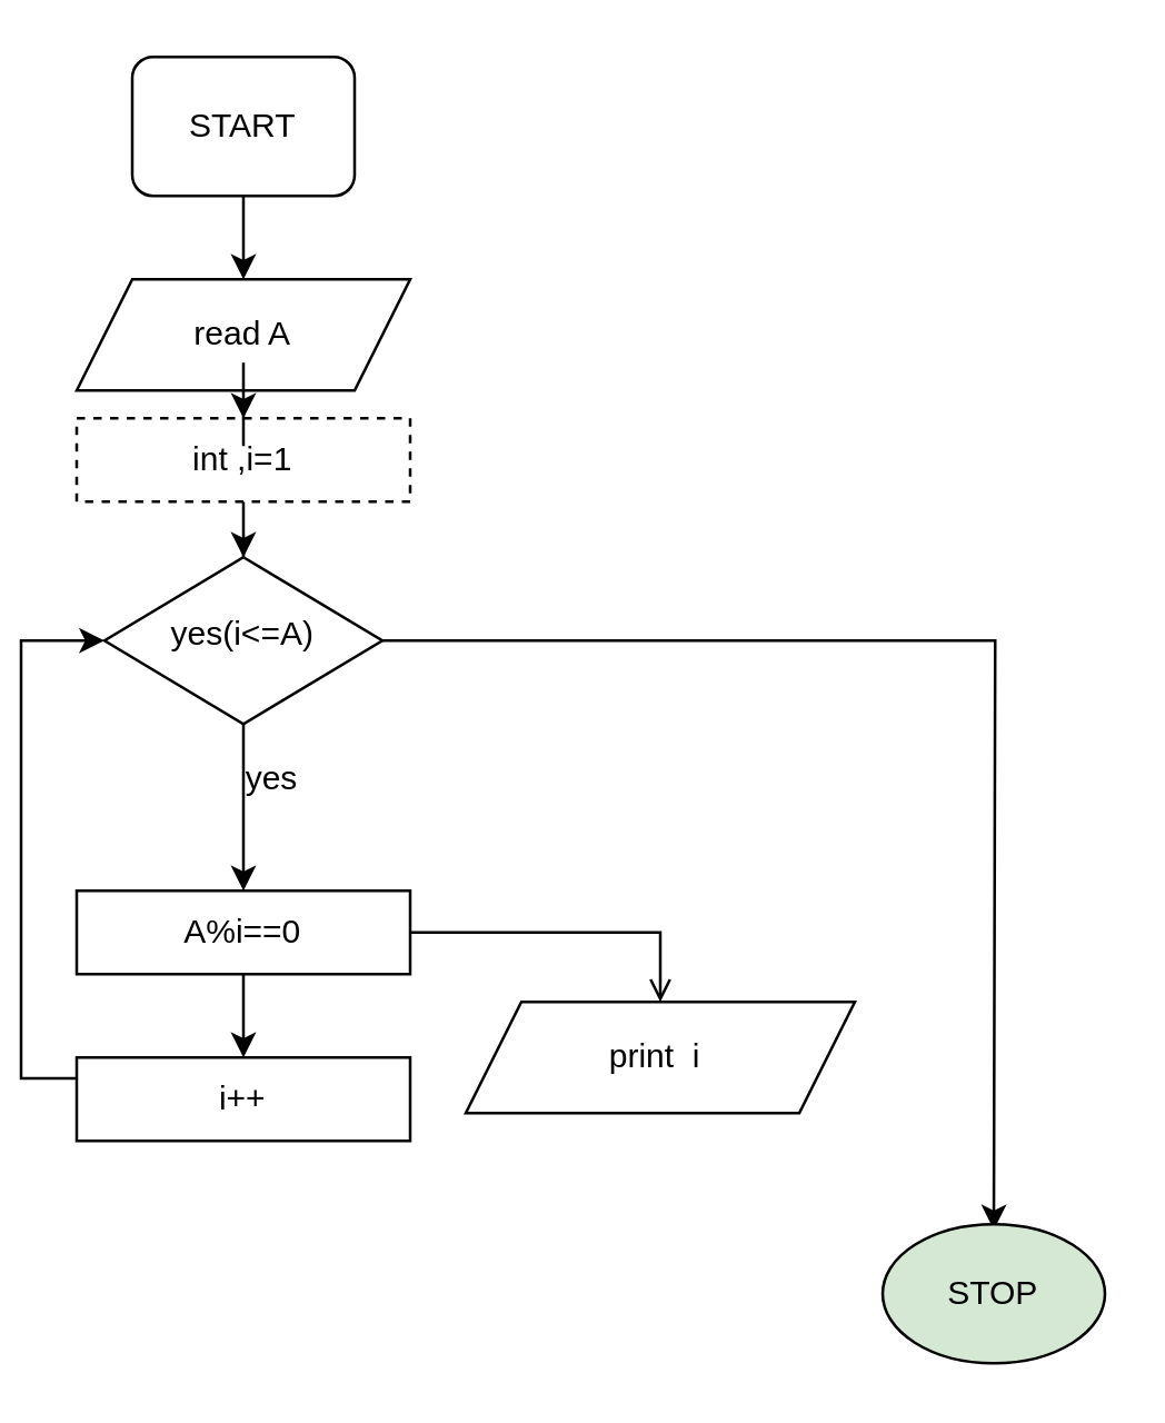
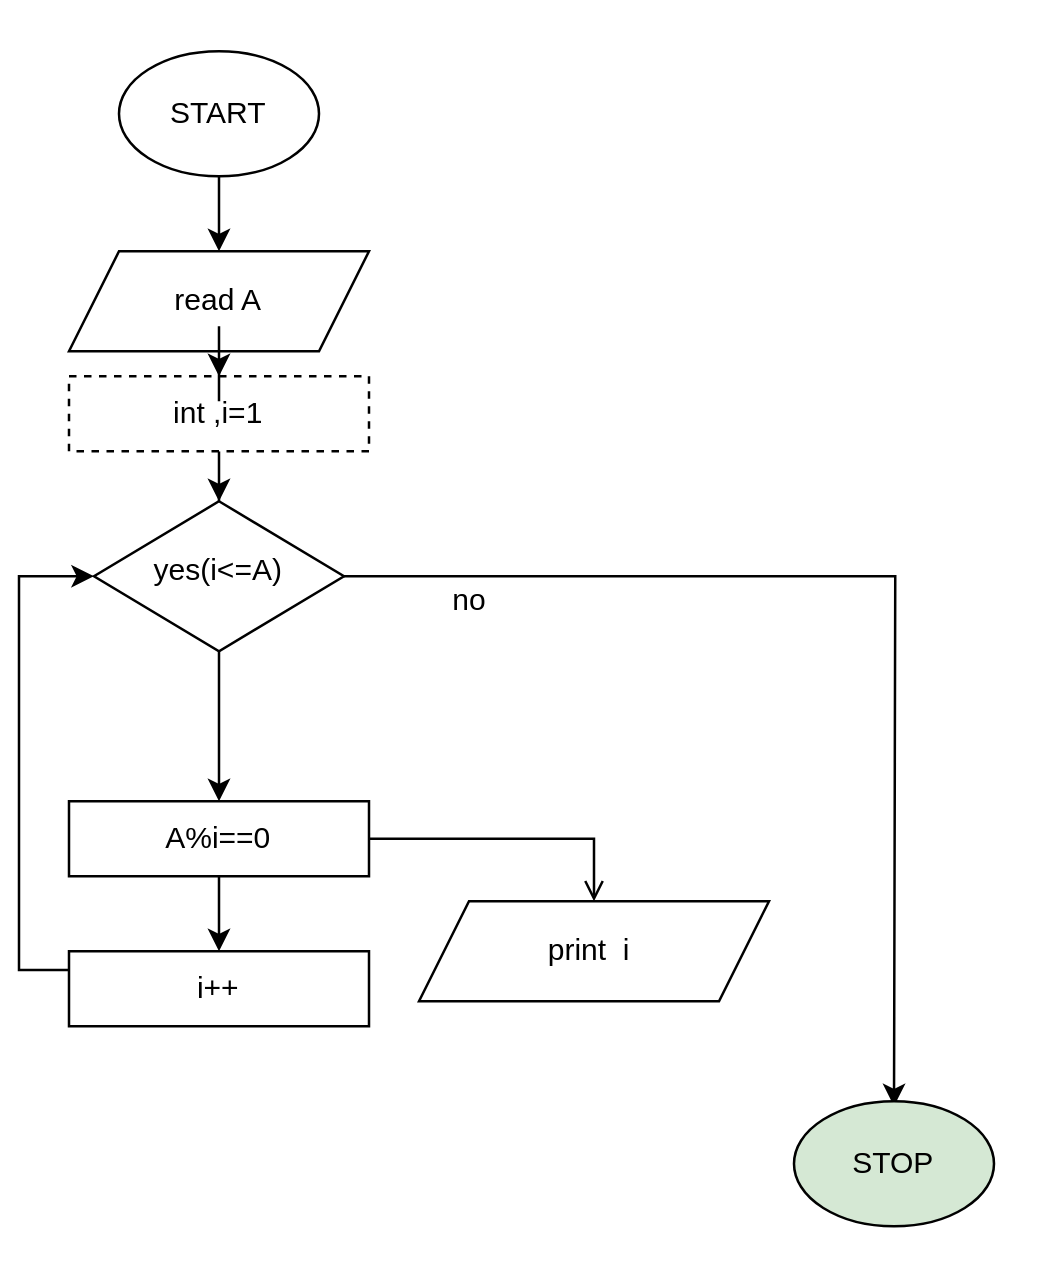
- <mxCell id="5" value="START" style="whiteSpace=wrap;html=1;rounded=1;" vertex="1" parent="1"><mxGeometry x="40" y="20" width="80" height="50" as="geometry" /></mxCell>
+ <mxCell id="5" value="START" style="ellipse;whiteSpace=wrap;html=1;" vertex="1" parent="1"><mxGeometry x="40" y="20" width="80" height="50" as="geometry" /></mxCell>
+ <mxCell id="11" value="no" style="text;html=1;align=center;verticalAlign=middle;resizable=0;points=[];autosize=1;" vertex="1" parent="1"><mxGeometry x="165" y="230" width="30" height="20" as="geometry" /></mxCell>
- <mxCell id="9" value="yes" style="text;html=1;align=center;verticalAlign=middle;resizable=0;points=[];autosize=1;" vertex="1" parent="1"><mxGeometry x="75" y="270" width="30" height="20" as="geometry" /></mxCell>
